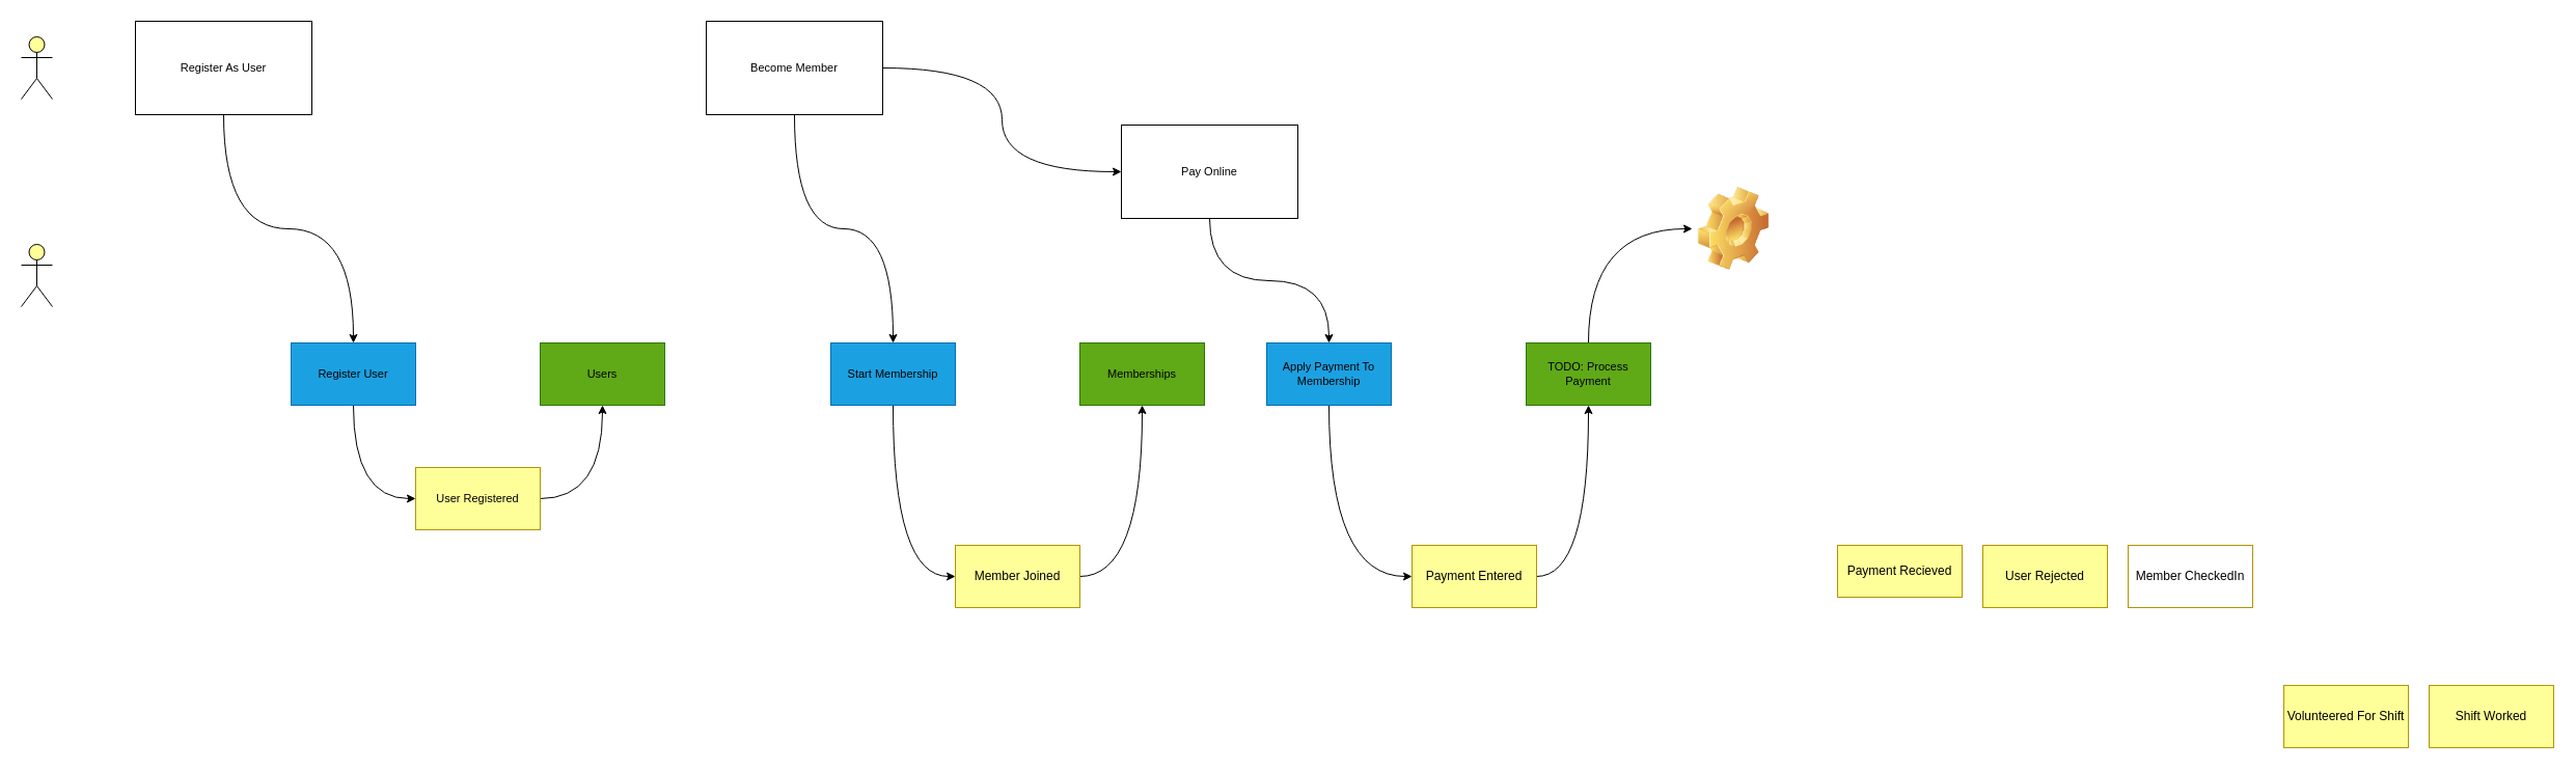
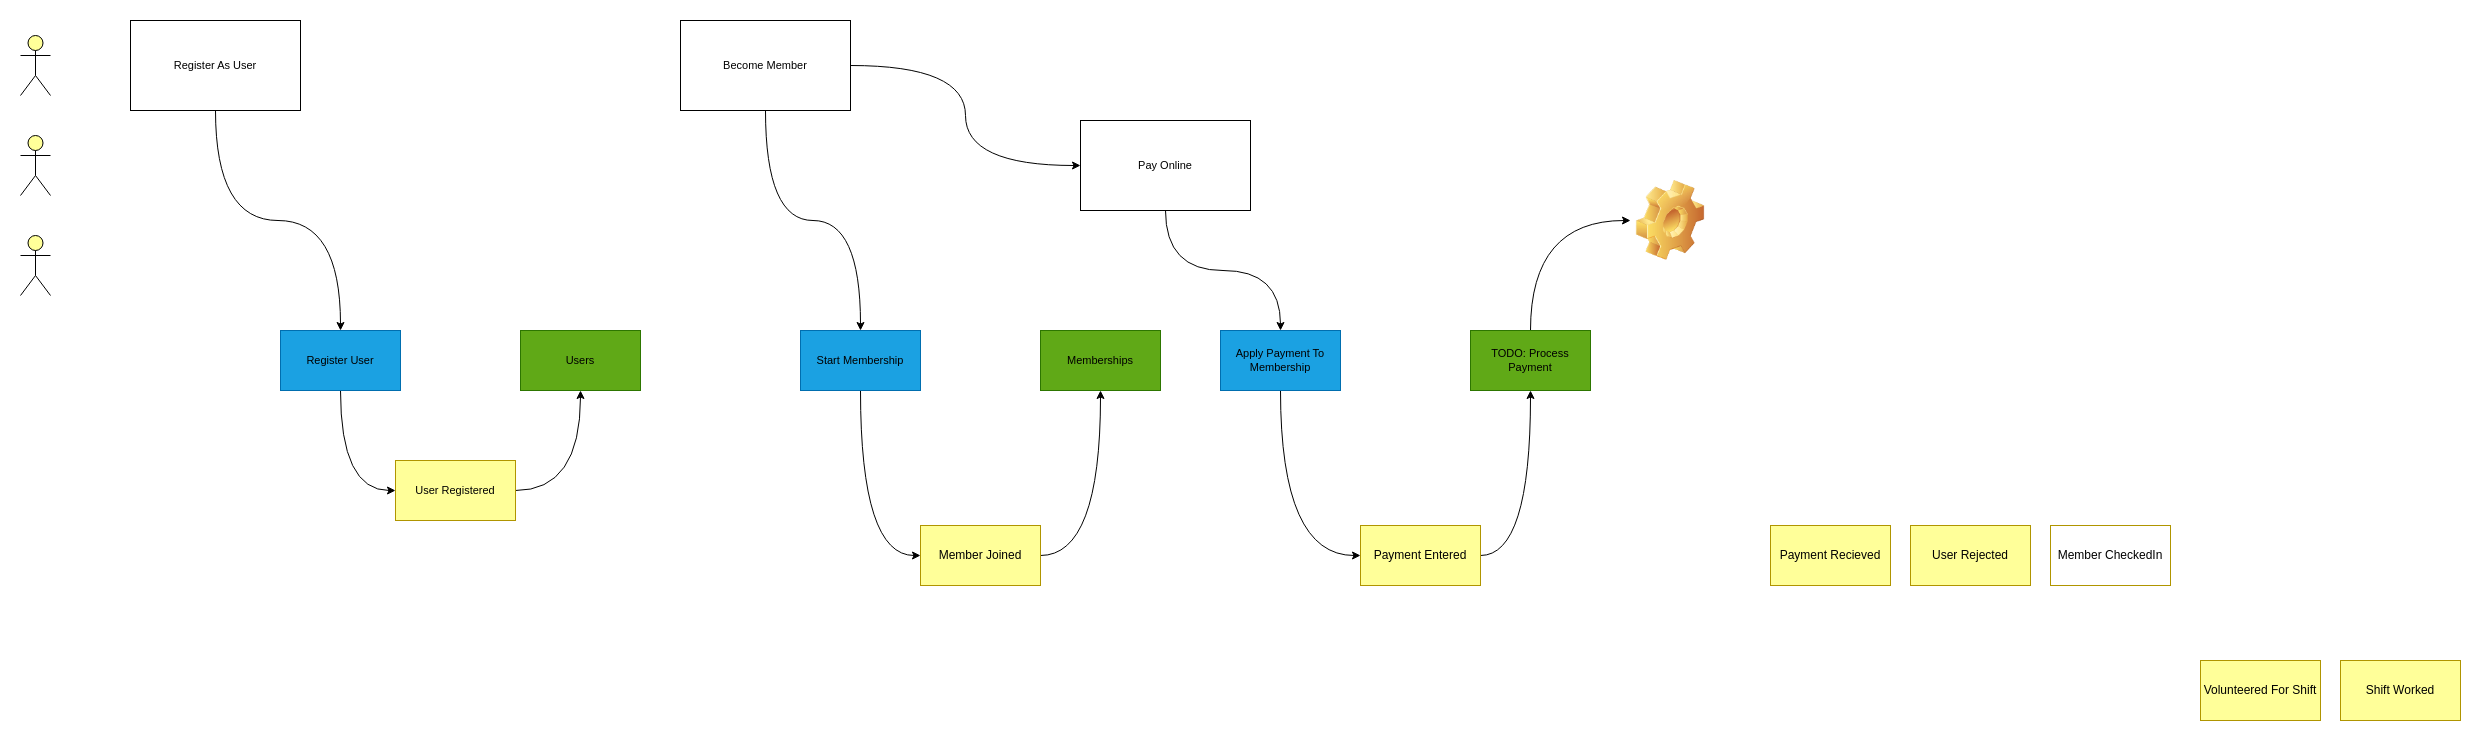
+ <mxCell id="14" value="Member" style="shape=umlActor;html=1;verticalLabelPosition=bottom;verticalAlign=top;align=center;fontFamily=Helvetica;fontSize=11;fontColor=#FFFFFF;fillColor=#FFFF99;" vertex="1" parent="1"><mxGeometry x="20" y="135" width="30" height="60" as="geometry" /></mxCell>
- <mxCell id="21" value="User Registered" style="whiteSpace=wrap;html=1;fillColor=#FFFF99;strokeColor=#B09500;fontColor=#000000;labelBackgroundColor=none;fontFamily=Helvetica;fontSize=11;" vertex="1" parent="1"><mxGeometry x="400" y="450" width="120" height="60" as="geometry" /></mxCell>
+ <mxCell id="21" value="User Registered" style="whiteSpace=wrap;html=1;fillColor=#FFFF99;strokeColor=#B09500;fontColor=#000000;labelBackgroundColor=none;fontFamily=Helvetica;fontSize=11;" vertex="1" parent="1"><mxGeometry x="395" y="460" width="120" height="60" as="geometry" /></mxCell>
- <mxCell id="7" value="Payment Recieved" style="whiteSpace=wrap;html=1;fillColor=#FFFF99;strokeColor=#B09500;fontColor=#000000;" vertex="1" parent="1"><mxGeometry x="1770" y="525" width="120" height="50" as="geometry" /></mxCell>
+ <mxCell id="7" value="Payment Recieved" style="whiteSpace=wrap;html=1;fillColor=#FFFF99;strokeColor=#B09500;fontColor=#000000;" vertex="1" parent="1"><mxGeometry x="1770" y="525" width="120" height="60" as="geometry" /></mxCell>
